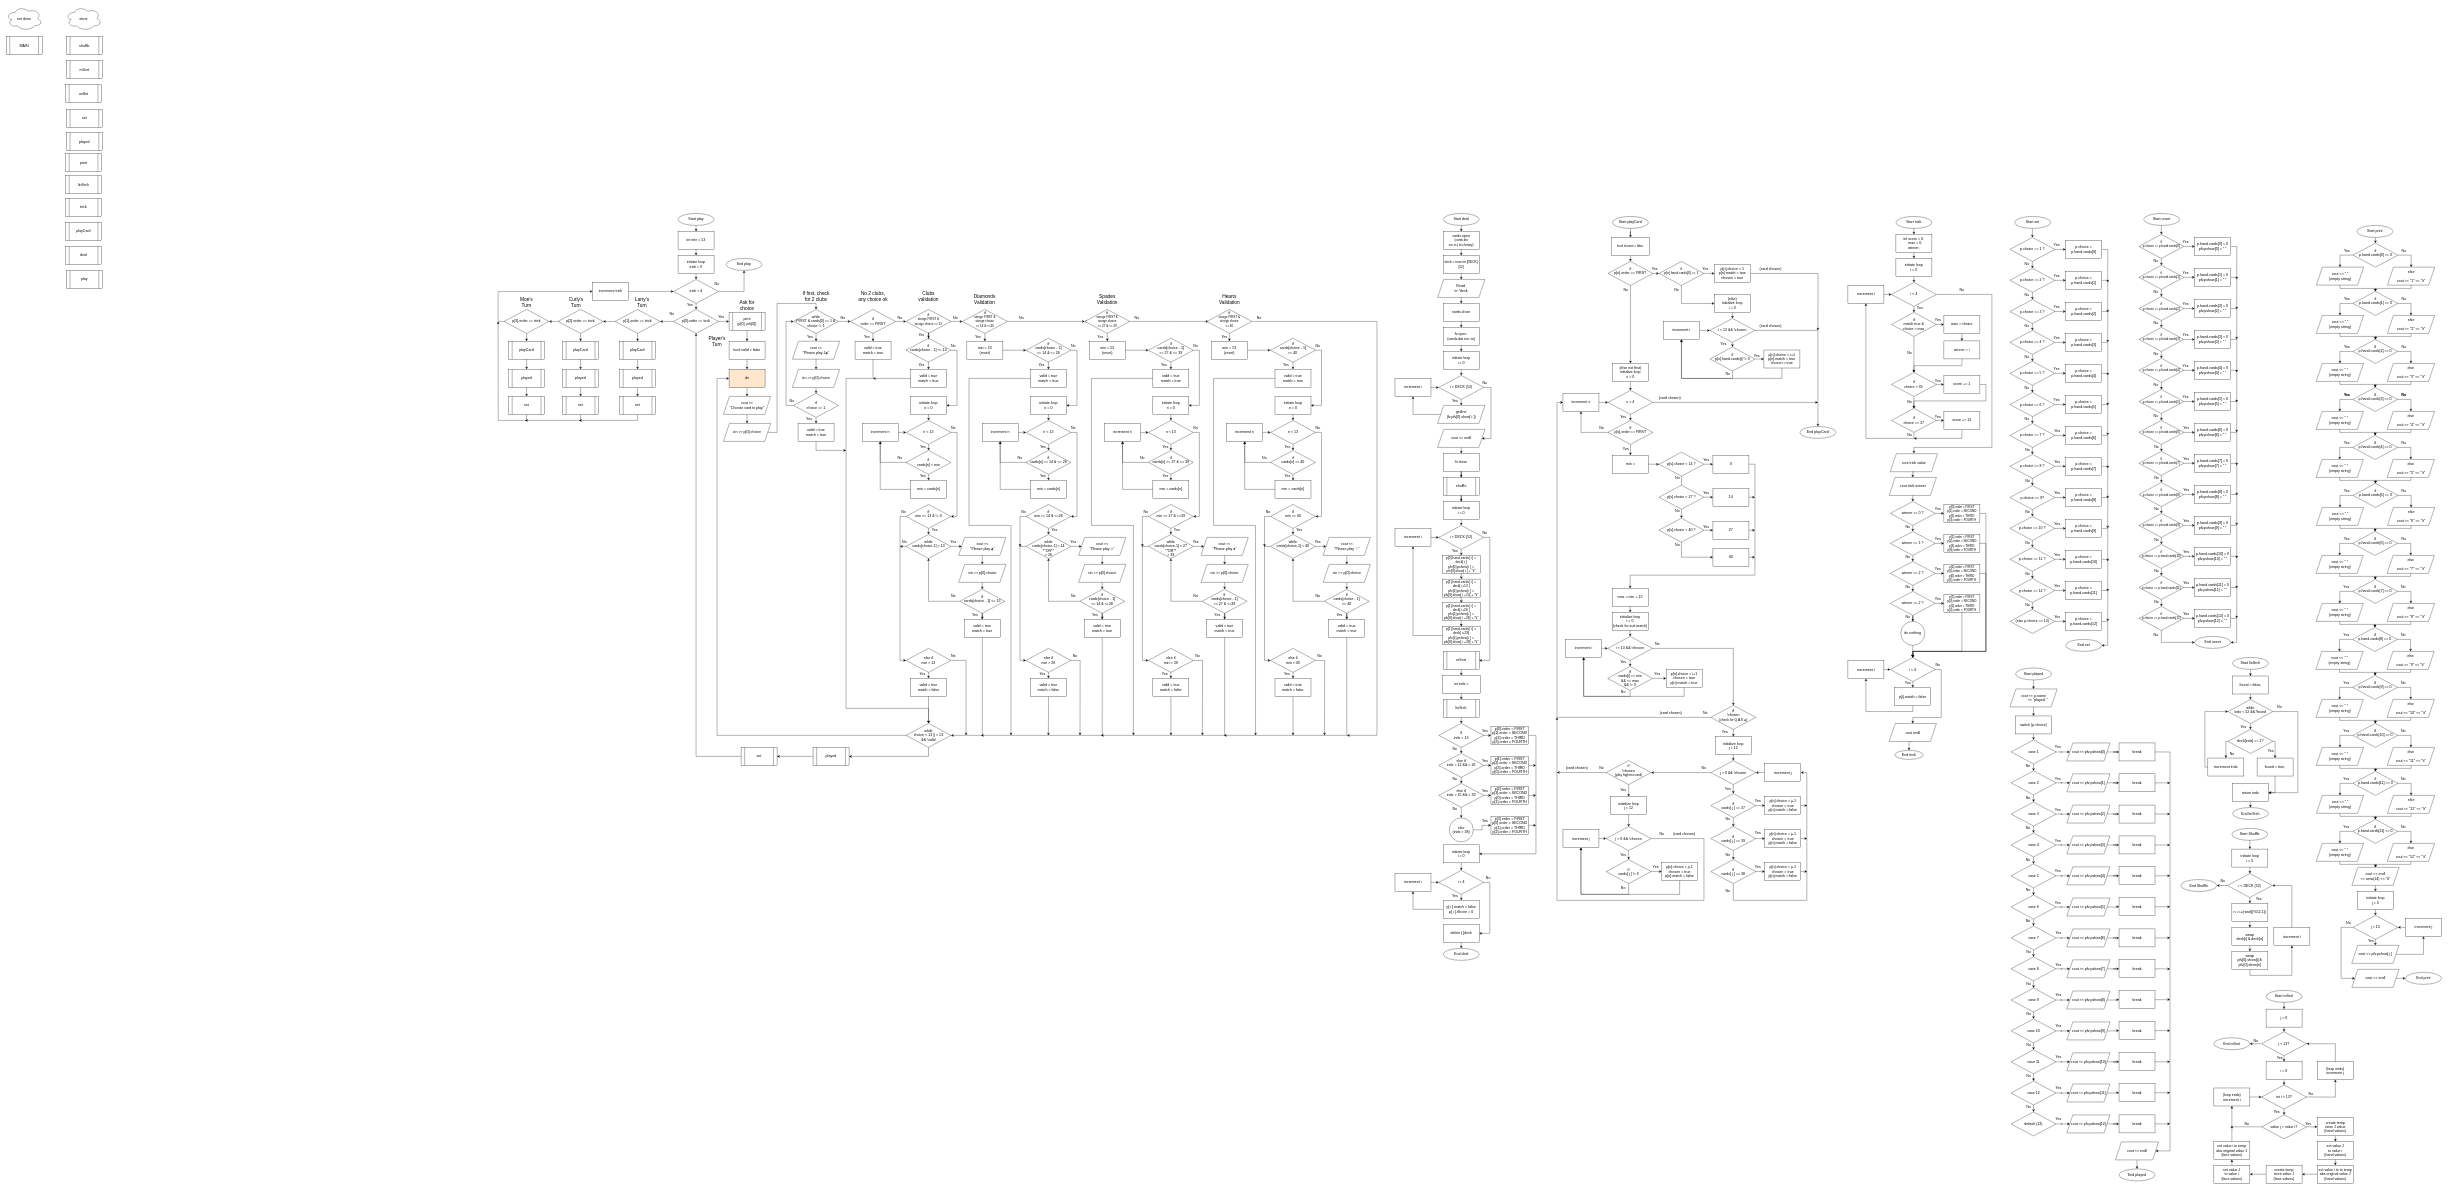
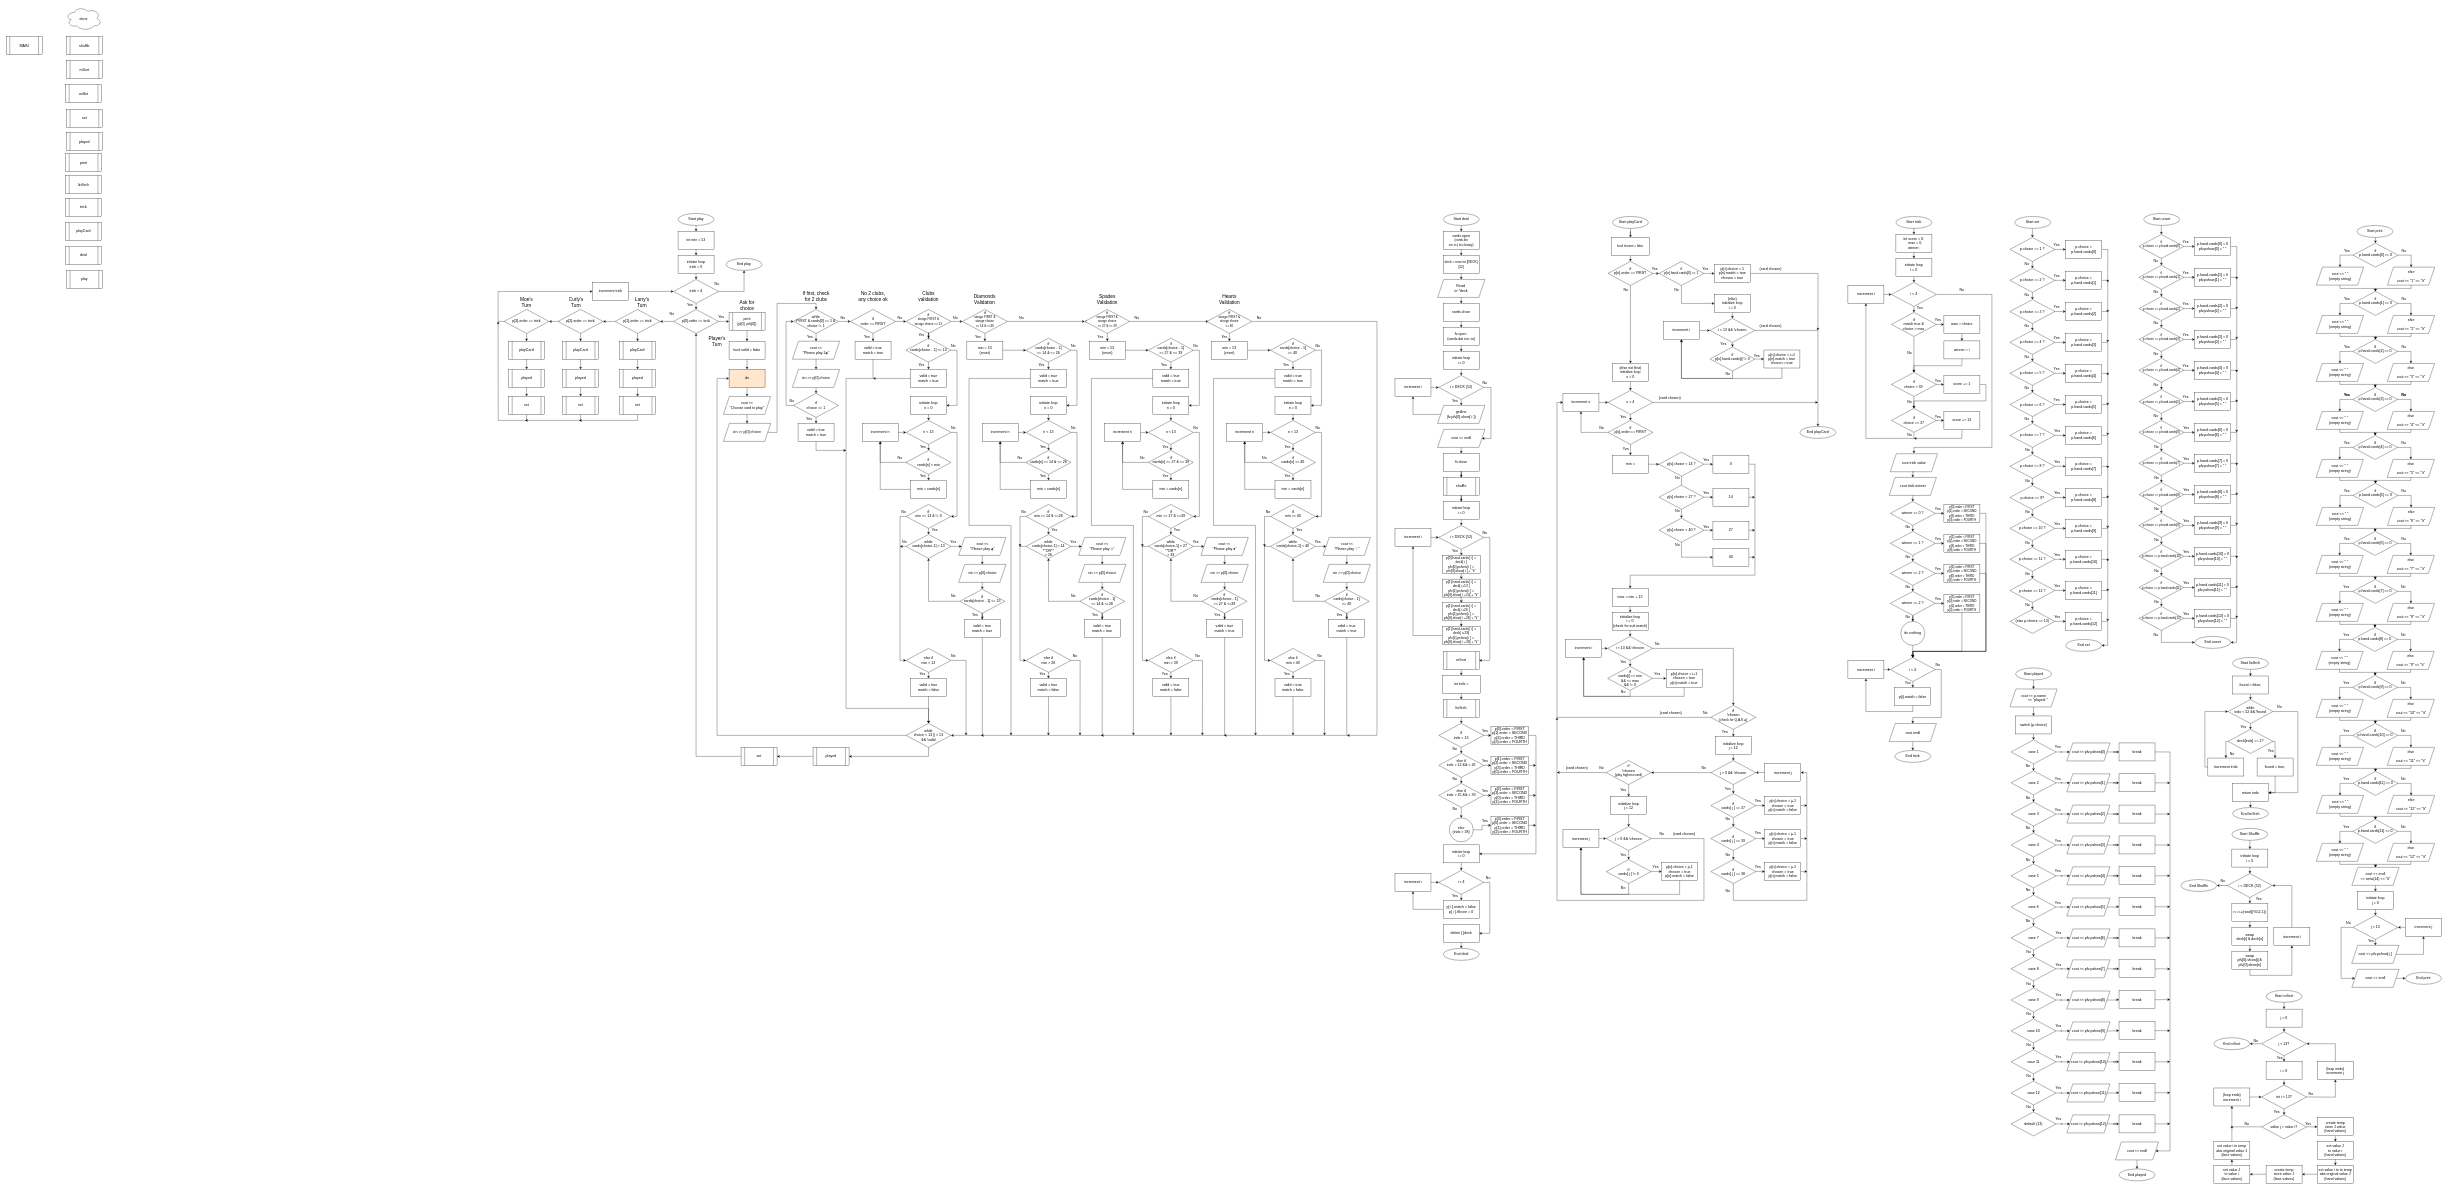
- <mxCell id="541" value="not done" style="ellipse;shape=cloud;whiteSpace=wrap;html=1;" parent="1" vertex="1"><mxGeometry x="20" y="20" width="120" height="80" as="geometry" /></mxCell>
- <mxCell id="548" value="End trick" style="ellipse;whiteSpace=wrap;html=1;" parent="546" vertex="1"><mxGeometry x="156.25" y="1780" width="95" height="30" as="geometry" /></mxCell>
+ <mxCell id="548" value="End trick" style="ellipse;whiteSpace=wrap;html=1;" parent="546" vertex="1"><mxGeometry x="156.25" y="1780" width="120" height="40" as="geometry" /></mxCell>
